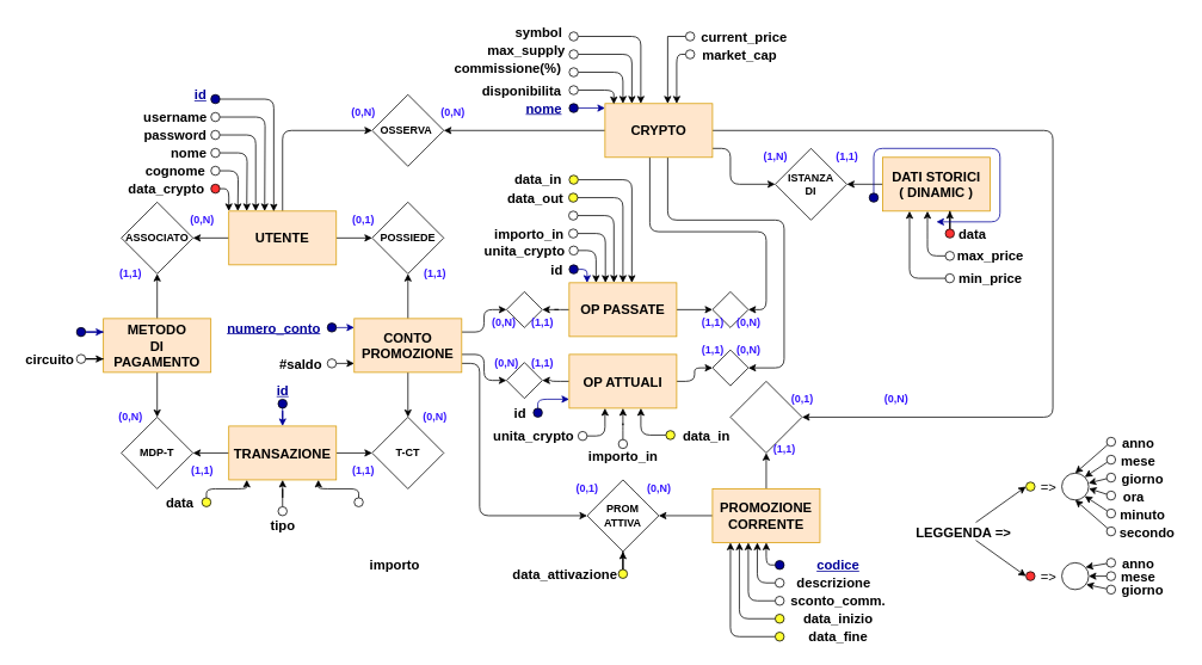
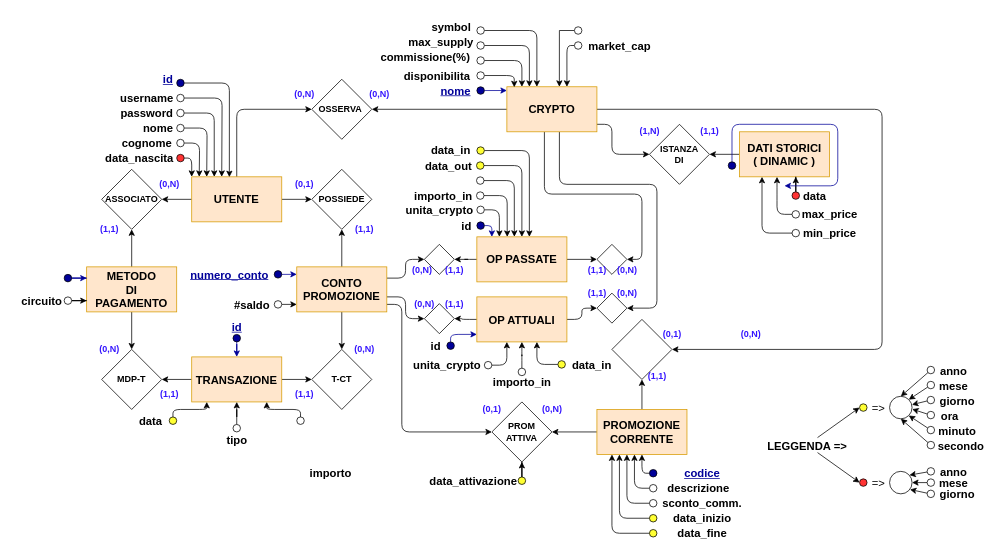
- <mxCell id="103" value="&lt;font style=&quot;font-size: 15px&quot;&gt;&lt;b&gt;current_price&lt;/b&gt;&lt;/font&gt;" style="text;html=1;align=center;verticalAlign=middle;resizable=0;points=[];autosize=1;strokeColor=none;" parent="1" vertex="1"><mxGeometry x="775" y="30" width="110" height="20" as="geometry" /></mxCell>
- <mxCell id="65" value="&lt;font style=&quot;font-size: 15px&quot;&gt;&lt;b&gt;data_crypto&lt;/b&gt;&lt;/font&gt;" style="text;html=1;align=center;verticalAlign=middle;resizable=0;points=[];autosize=1;strokeColor=none;" parent="1" vertex="1"><mxGeometry x="130" y="200" width="110" height="20" as="geometry" /></mxCell>
+ <mxCell id="65" value="&lt;font style=&quot;font-size: 15px&quot;&gt;&lt;b&gt;data_nascita&lt;/b&gt;&lt;/font&gt;" style="text;html=1;align=center;verticalAlign=middle;resizable=0;points=[];autosize=1;strokeColor=none;" parent="1" vertex="1"><mxGeometry x="130" y="200" width="110" height="20" as="geometry" /></mxCell>
